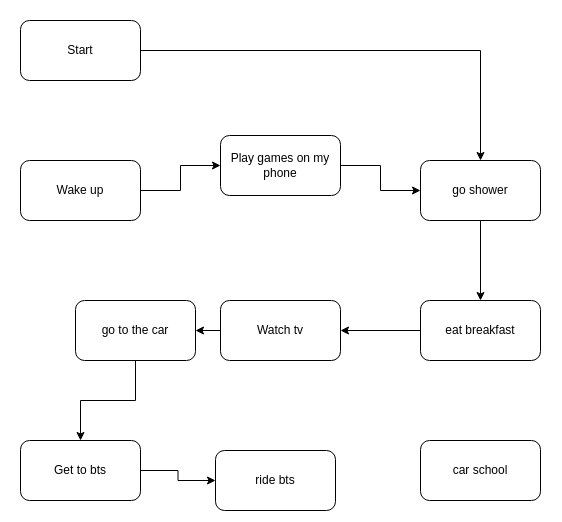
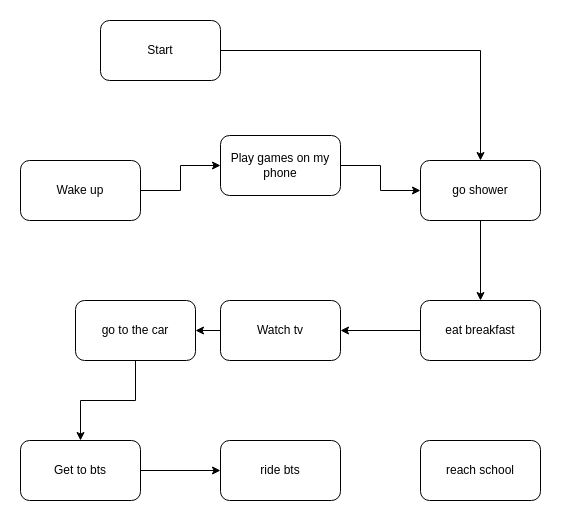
- <mxCell id="3" value="Start" style="rounded=1;whiteSpace=wrap;html=1;" vertex="1" parent="1"><mxGeometry x="20" y="20" width="120" height="60" as="geometry" /></mxCell>
+ <mxCell id="3" value="Start" style="rounded=1;whiteSpace=wrap;html=1;" vertex="1" parent="1"><mxGeometry x="100" y="20" width="120" height="60" as="geometry" /></mxCell>
- <mxCell id="19" value="car school" style="whiteSpace=wrap;html=1;rounded=1;" vertex="1" parent="1"><mxGeometry x="420" y="440" width="120" height="60" as="geometry" /></mxCell>
+ <mxCell id="19" value="reach school" style="whiteSpace=wrap;html=1;rounded=1;" vertex="1" parent="1"><mxGeometry x="420" y="440" width="120" height="60" as="geometry" /></mxCell>
- <mxCell id="18" value="ride bts" style="whiteSpace=wrap;html=1;rounded=1;" vertex="1" parent="1"><mxGeometry x="215" y="450" width="120" height="60" as="geometry" /></mxCell>
+ <mxCell id="18" value="ride bts" style="whiteSpace=wrap;html=1;rounded=1;" vertex="1" parent="1"><mxGeometry x="220" y="440" width="120" height="60" as="geometry" /></mxCell>
